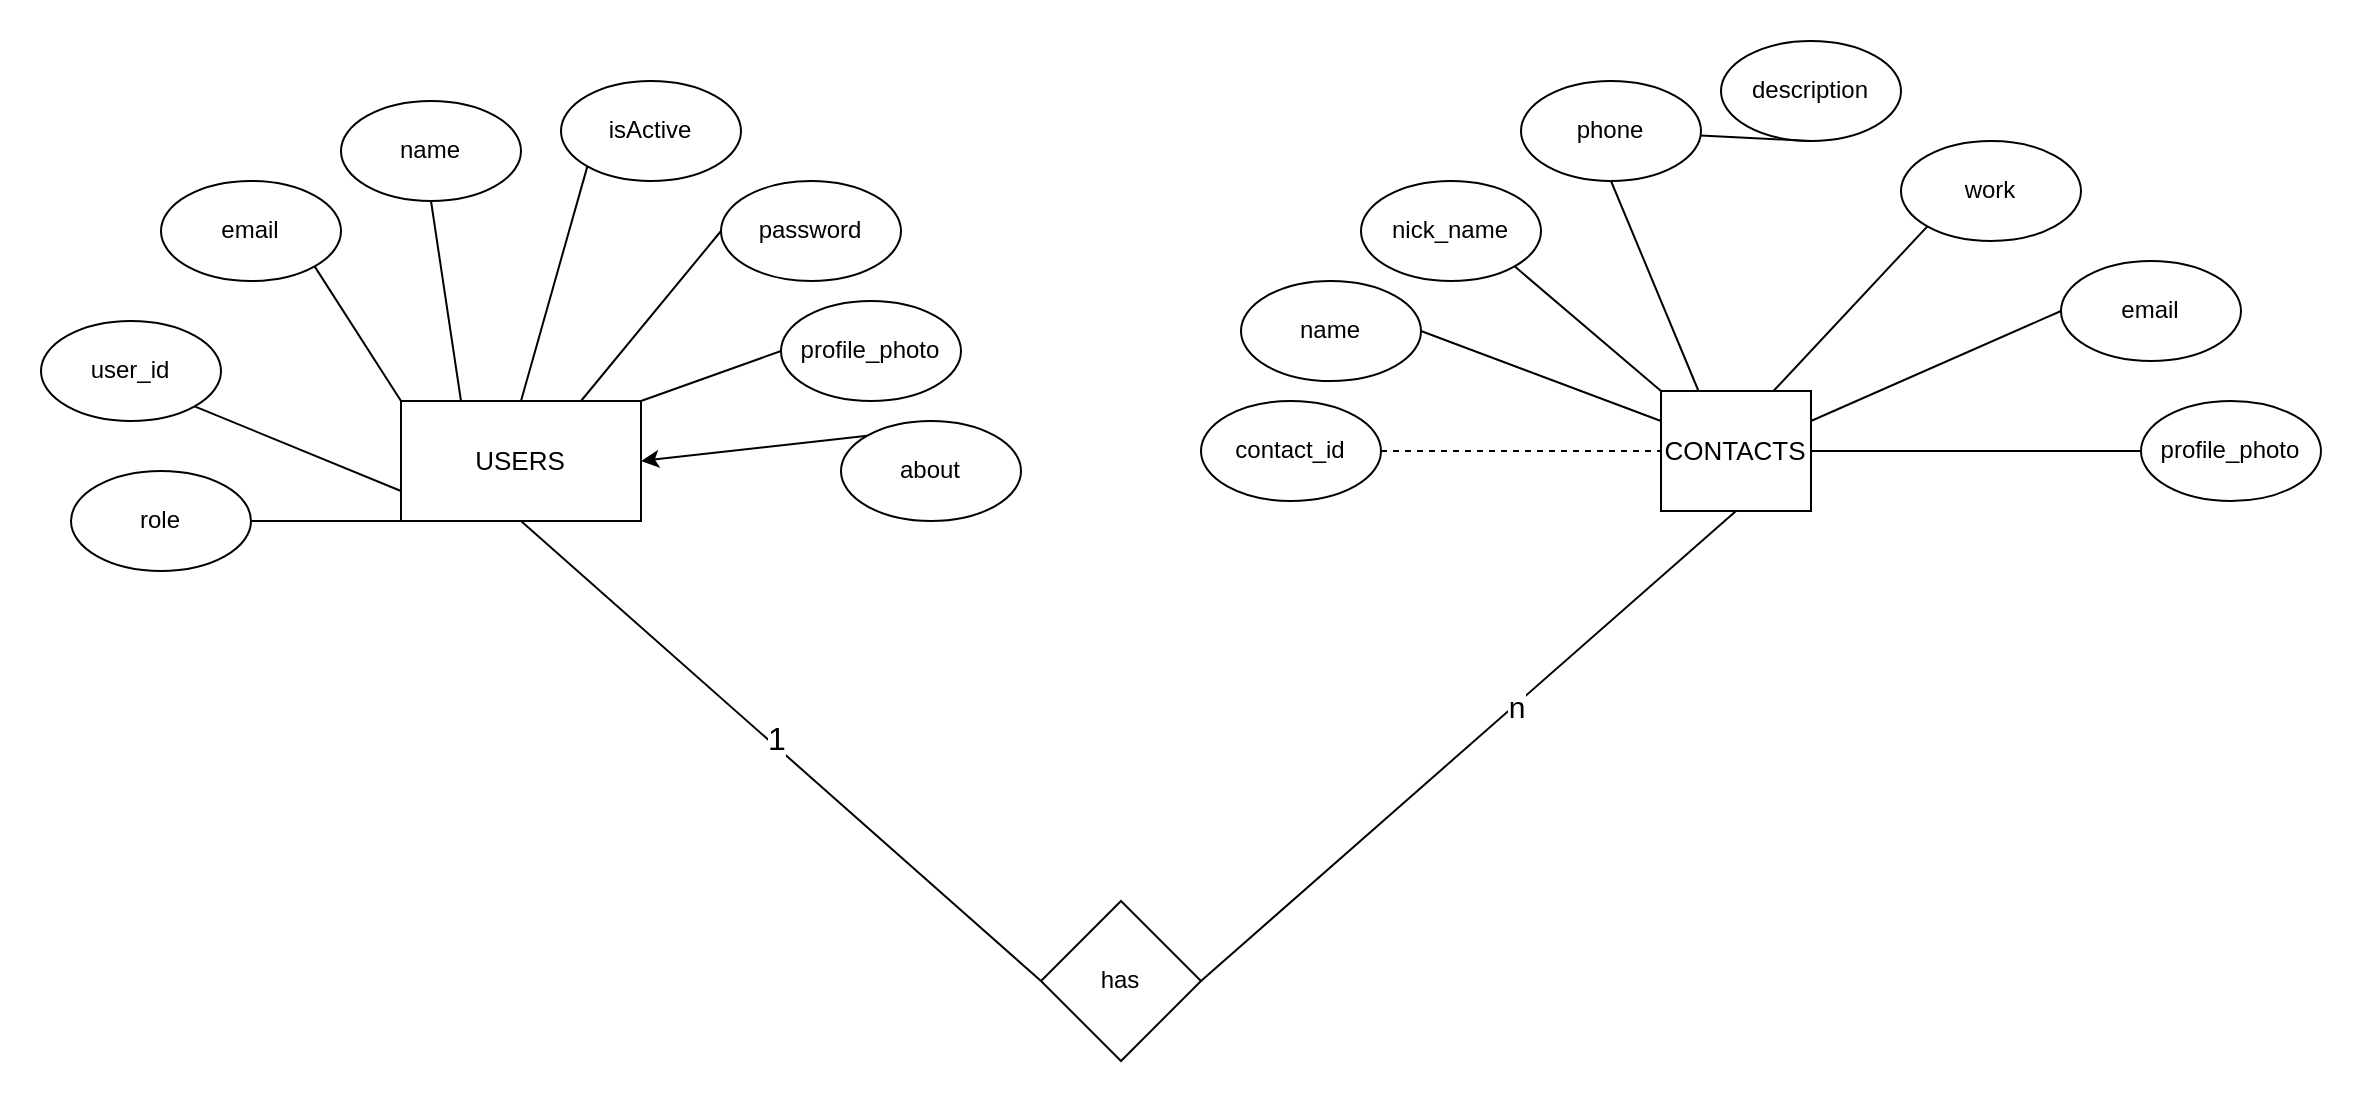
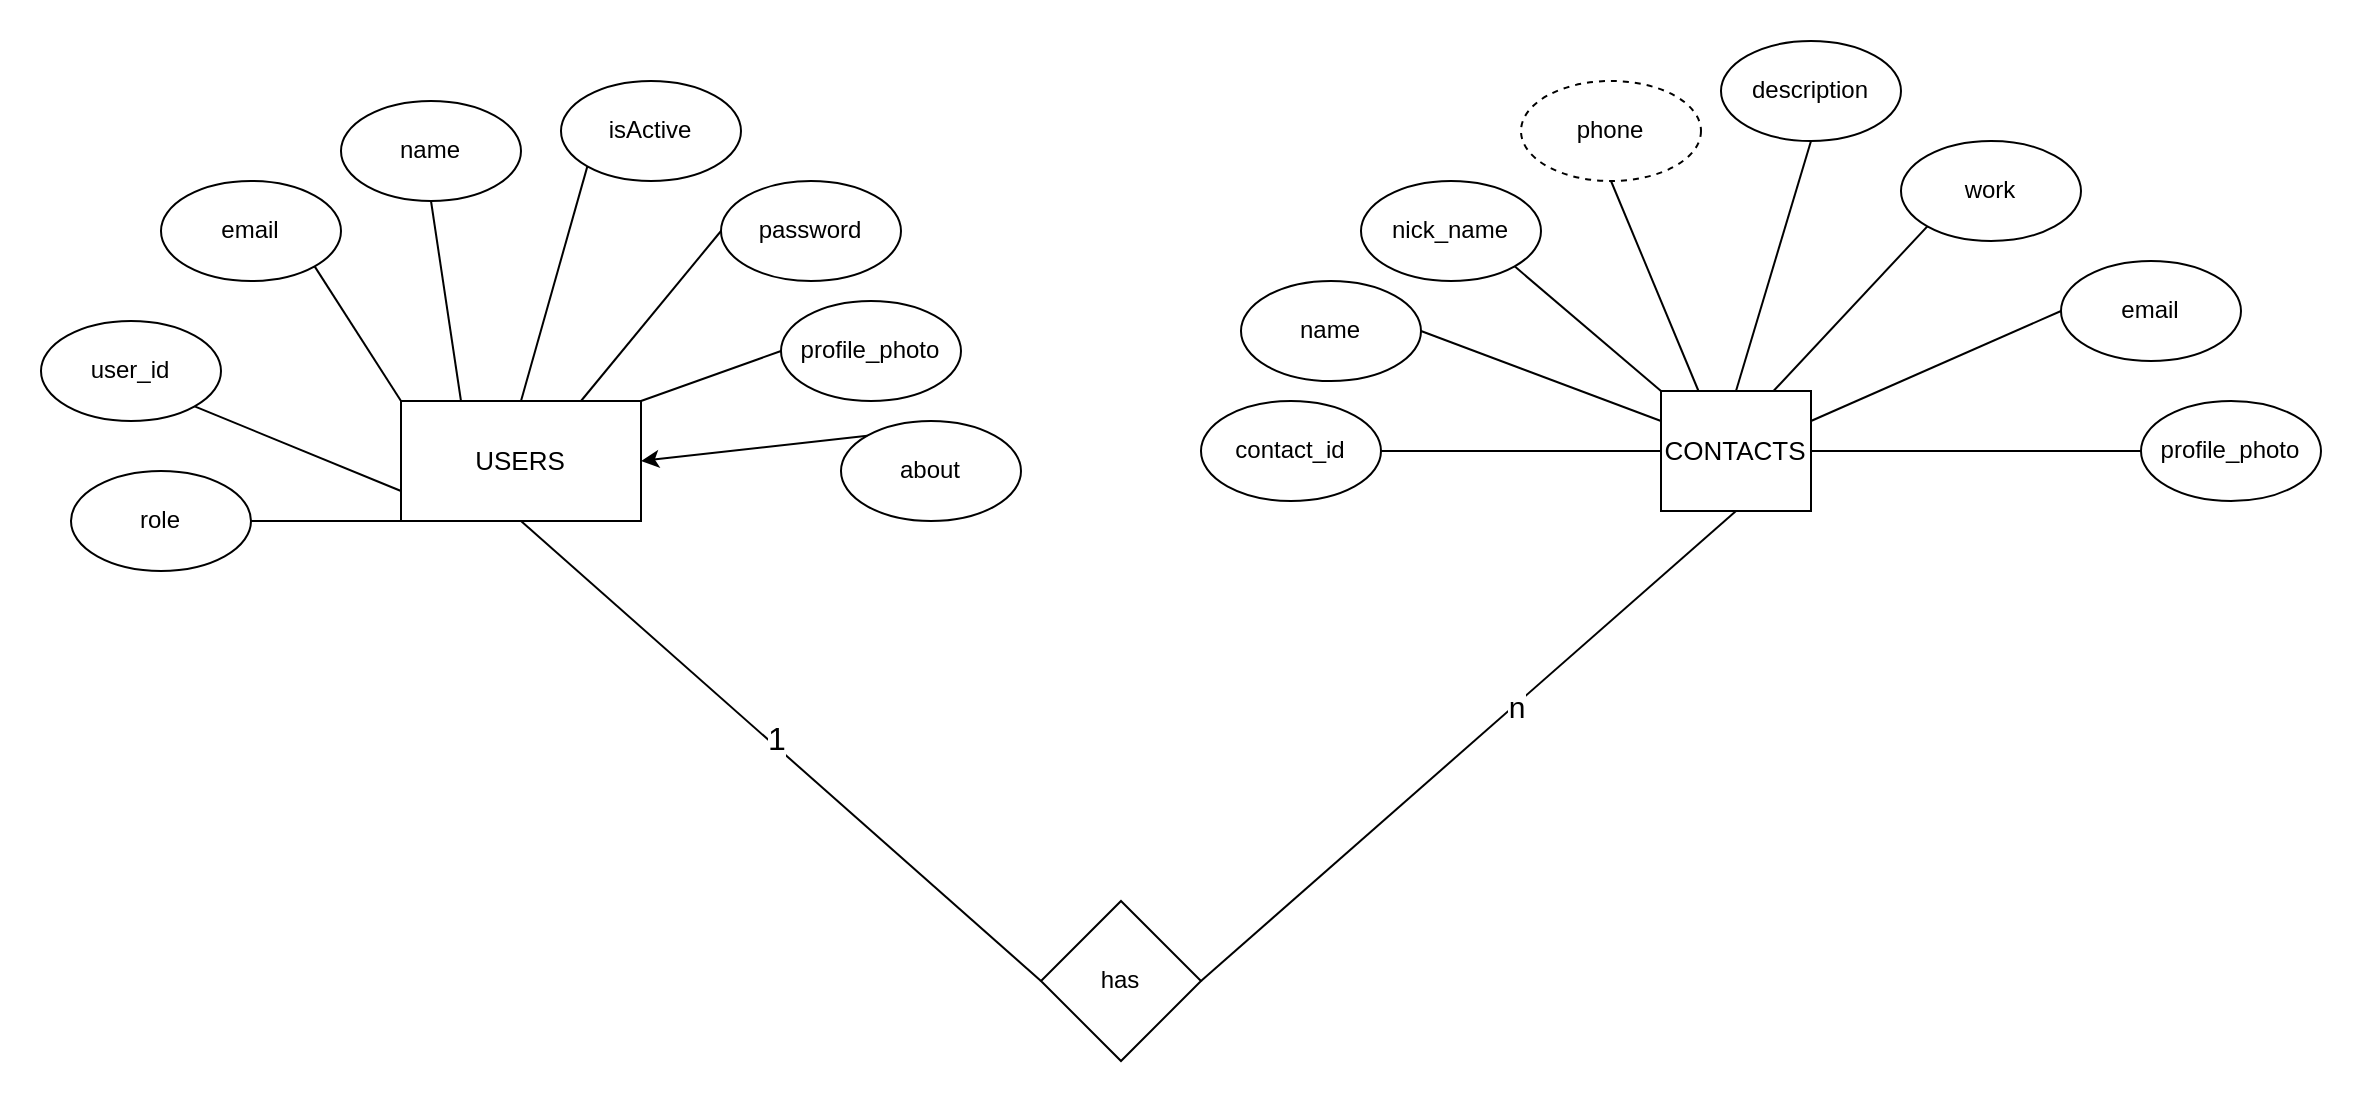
- <mxCell id="8" value="phone" style="ellipse;whiteSpace=wrap;html=1;" vertex="1" parent="1"><mxGeometry x="760" y="40" width="90" height="50" as="geometry" /></mxCell>
+ <mxCell id="8" value="phone" style="ellipse;whiteSpace=wrap;html=1;dashed=1;" vertex="1" parent="1"><mxGeometry x="760" y="40" width="90" height="50" as="geometry" /></mxCell>
- <mxCell id="33" value="" style="endArrow=none;html=1;rounded=0;exitX=0.5;exitY=1;exitDx=0;exitDy=0;" edge="1" parent="1" source="12" target="8"><mxGeometry width="50" height="50" relative="1" as="geometry"><mxPoint x="815" y="100" as="sourcePoint" /><mxPoint x="870" y="205" as="targetPoint" /></mxGeometry></mxCell>
+ <mxCell id="33" value="" style="endArrow=none;html=1;rounded=0;exitX=0.5;exitY=1;exitDx=0;exitDy=0;entryX=0.5;entryY=0;entryDx=0;entryDy=0;" edge="1" parent="1" source="12" target="3"><mxGeometry width="50" height="50" relative="1" as="geometry"><mxPoint x="815" y="100" as="sourcePoint" /><mxPoint x="870" y="205" as="targetPoint" /></mxGeometry></mxCell>
- <mxCell id="28" value="" style="endArrow=none;html=1;rounded=0;exitX=1;exitY=0.5;exitDx=0;exitDy=0;entryX=0;entryY=0.5;entryDx=0;entryDy=0;dashed=1;" edge="1" parent="1" source="7" target="3"><mxGeometry width="50" height="50" relative="1" as="geometry"><mxPoint x="710" y="260" as="sourcePoint" /><mxPoint x="760" y="210" as="targetPoint" /></mxGeometry></mxCell>
+ <mxCell id="28" value="" style="endArrow=none;html=1;rounded=0;exitX=1;exitY=0.5;exitDx=0;exitDy=0;entryX=0;entryY=0.5;entryDx=0;entryDy=0;" edge="1" parent="1" source="7" target="3"><mxGeometry width="50" height="50" relative="1" as="geometry"><mxPoint x="710" y="260" as="sourcePoint" /><mxPoint x="760" y="210" as="targetPoint" /></mxGeometry></mxCell>
